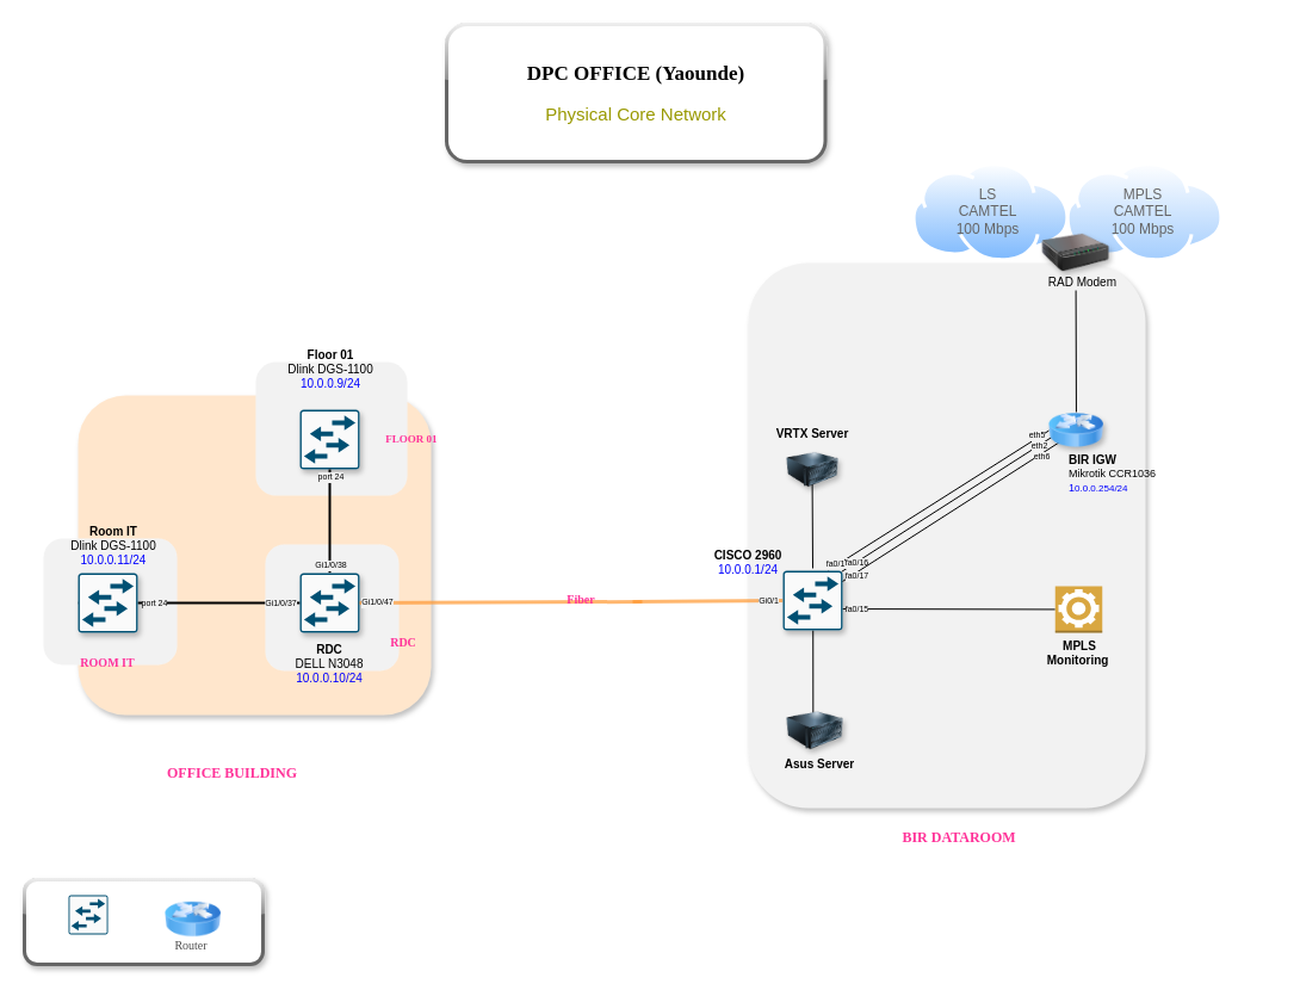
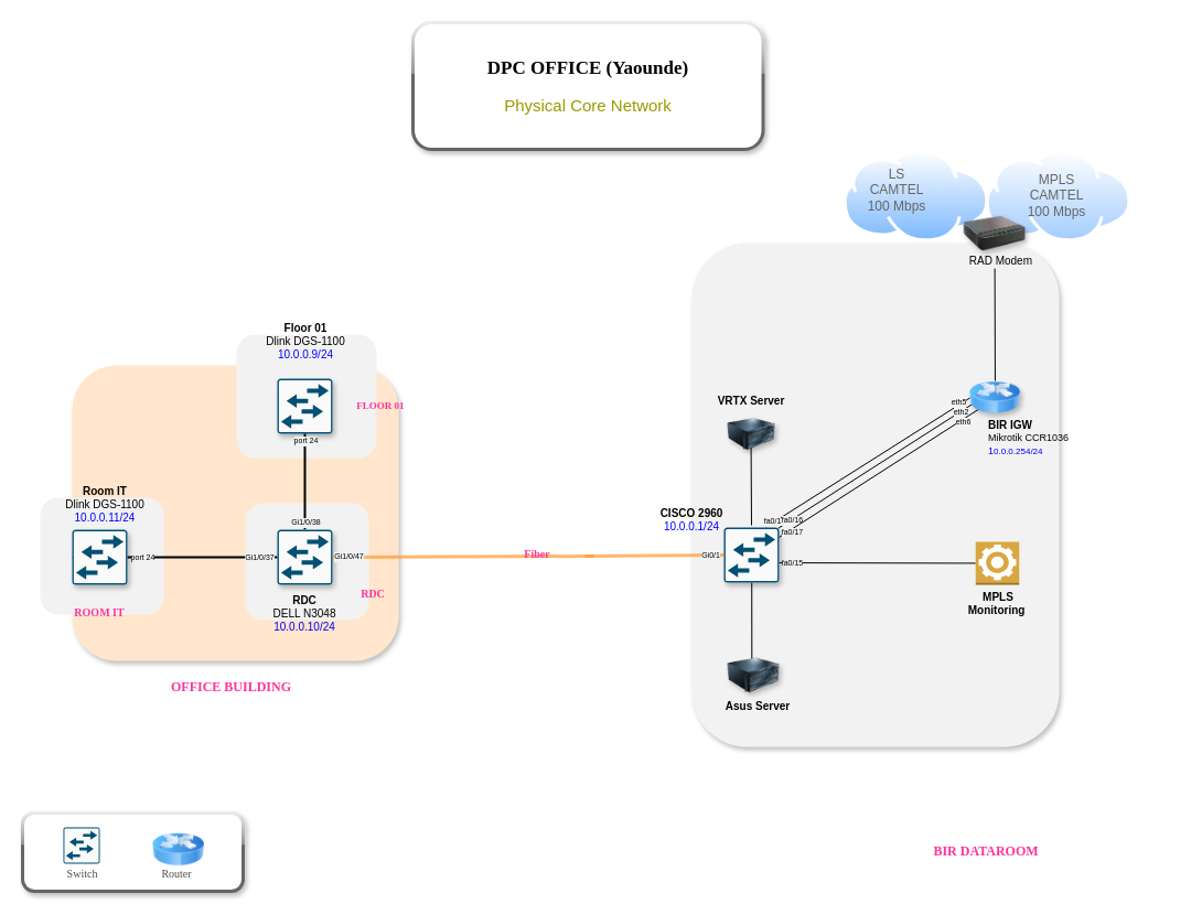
- <mxCell id="21" value="&lt;font style=&quot;color: rgb(102, 102, 102);&quot;&gt;LS CAMTEL&lt;br&gt;100 Mbps&lt;/font&gt;" style="text;strokeColor=none;align=center;fillColor=none;html=1;verticalAlign=middle;whiteSpace=wrap;rounded=1;" parent="1" vertex="1"><mxGeometry x="797.5" y="161.58" width="60" height="30" as="geometry" /></mxCell>
+ <mxCell id="21" value="&lt;font style=&quot;color: rgb(102, 102, 102);&quot;&gt;LS CAMTEL&lt;br&gt;100 Mbps&lt;/font&gt;" style="text;strokeColor=none;align=center;fillColor=none;html=1;verticalAlign=middle;whiteSpace=wrap;rounded=1;" parent="1" vertex="1"><mxGeometry x="782.5" y="156.58" width="60" height="30" as="geometry" /></mxCell>
- <mxCell id="35" value="&lt;b style=&quot;font-size: 12px;&quot;&gt;OFFICE BUILDING&amp;nbsp;&lt;/b&gt;" style="text;strokeColor=none;align=center;fillColor=none;html=1;verticalAlign=middle;whiteSpace=wrap;rounded=1;fontSize=12;fontFamily=Verdana;fontColor=#FF3399;" parent="1" vertex="1"><mxGeometry x="138.5" y="633" width="114" height="30" as="geometry" /></mxCell>
+ <mxCell id="35" value="&lt;b style=&quot;font-size: 12px;&quot;&gt;OFFICE BUILDING&amp;nbsp;&lt;/b&gt;" style="text;strokeColor=none;align=center;fillColor=none;html=1;verticalAlign=middle;whiteSpace=wrap;rounded=1;fontSize=12;fontFamily=Verdana;fontColor=#FF3399;" parent="1" vertex="1"><mxGeometry x="153.5" y="608" width="114" height="30" as="geometry" /></mxCell>
- <mxCell id="34" value="&lt;b style=&quot;font-size: 12px;&quot;&gt;BIR DATAROOM&lt;/b&gt;" style="text;strokeColor=none;align=center;fillColor=none;html=1;verticalAlign=middle;whiteSpace=wrap;rounded=1;fontSize=12;fontFamily=Verdana;fontColor=#FF3399;" parent="1" vertex="1"><mxGeometry x="747" y="687" width="114" height="30" as="geometry" /></mxCell>
+ <mxCell id="34" value="&lt;b style=&quot;font-size: 12px;&quot;&gt;BIR DATAROOM&lt;/b&gt;" style="text;strokeColor=none;align=center;fillColor=none;html=1;verticalAlign=middle;whiteSpace=wrap;rounded=1;fontSize=12;fontFamily=Verdana;fontColor=#FF3399;" parent="1" vertex="1"><mxGeometry x="837" y="757" width="114" height="30" as="geometry" /></mxCell>
+ <mxCell id="42" value="&lt;span&gt;Switch&lt;/span&gt;" style="text;strokeColor=none;align=center;fillColor=none;html=1;verticalAlign=middle;whiteSpace=wrap;rounded=1;fontSize=10;fontFamily=Verdana;fontColor=#4D4D4D;fontStyle=0;" parent="1" vertex="1"><mxGeometry x="44" y="786" width="61" height="12" as="geometry" /></mxCell>
